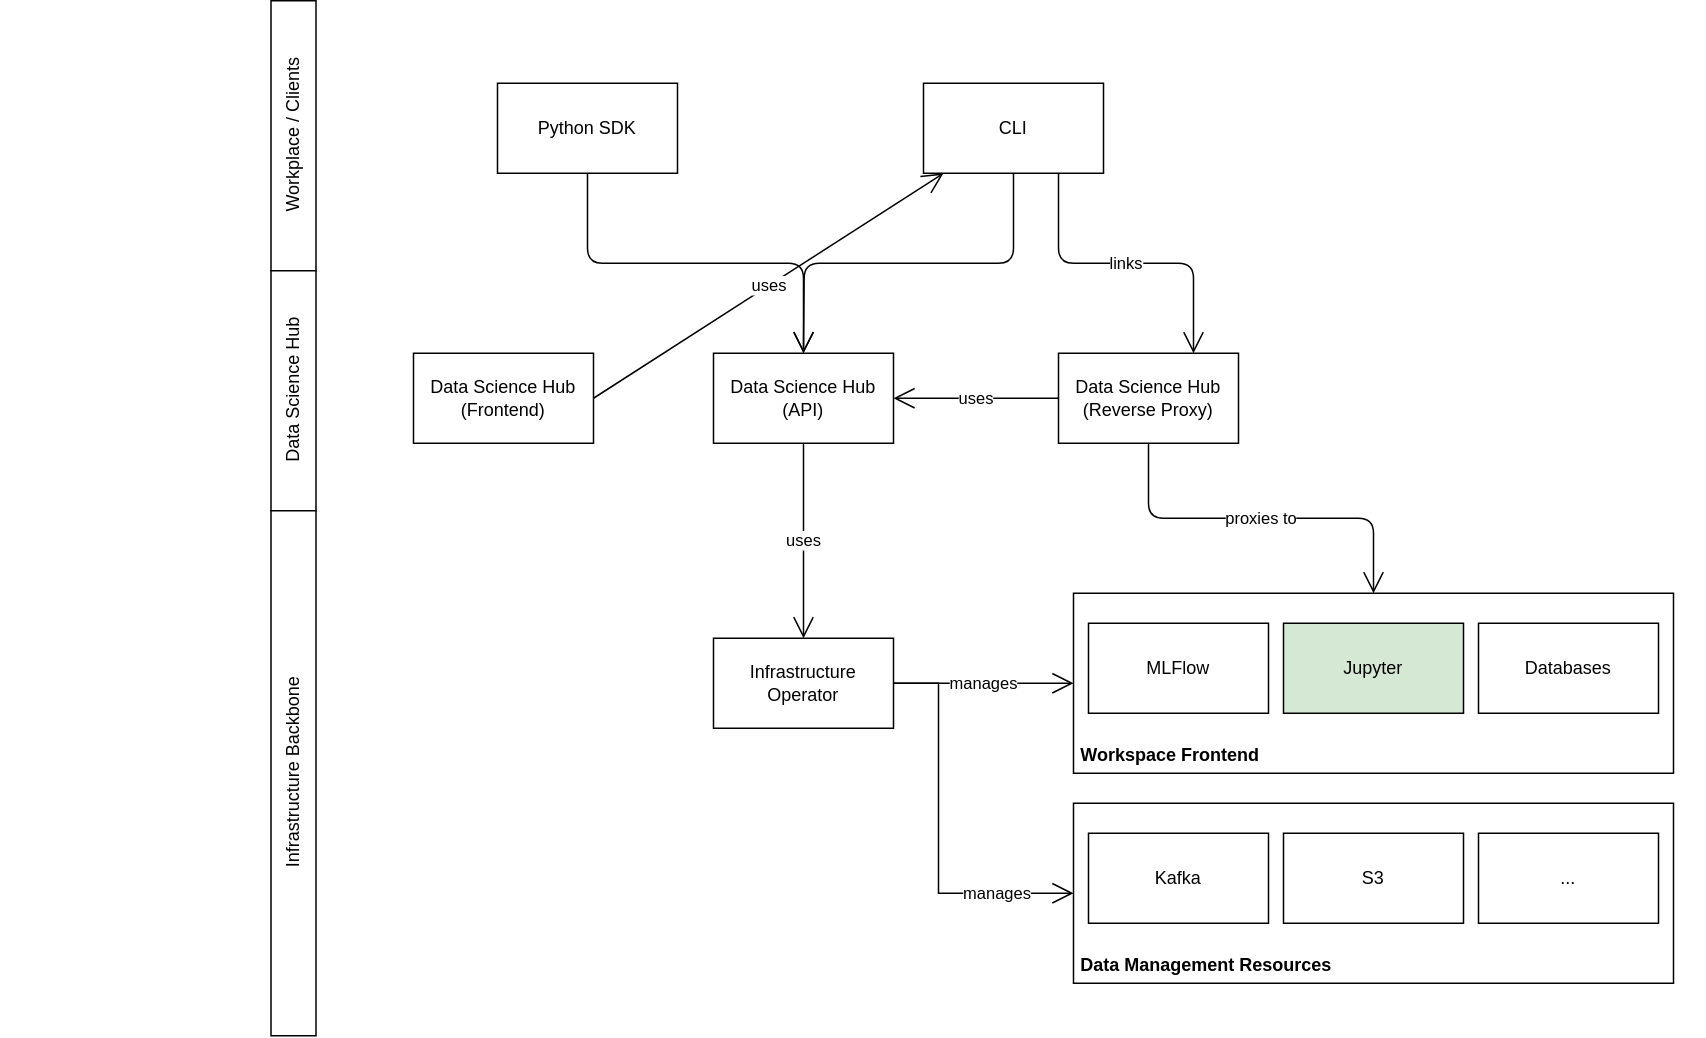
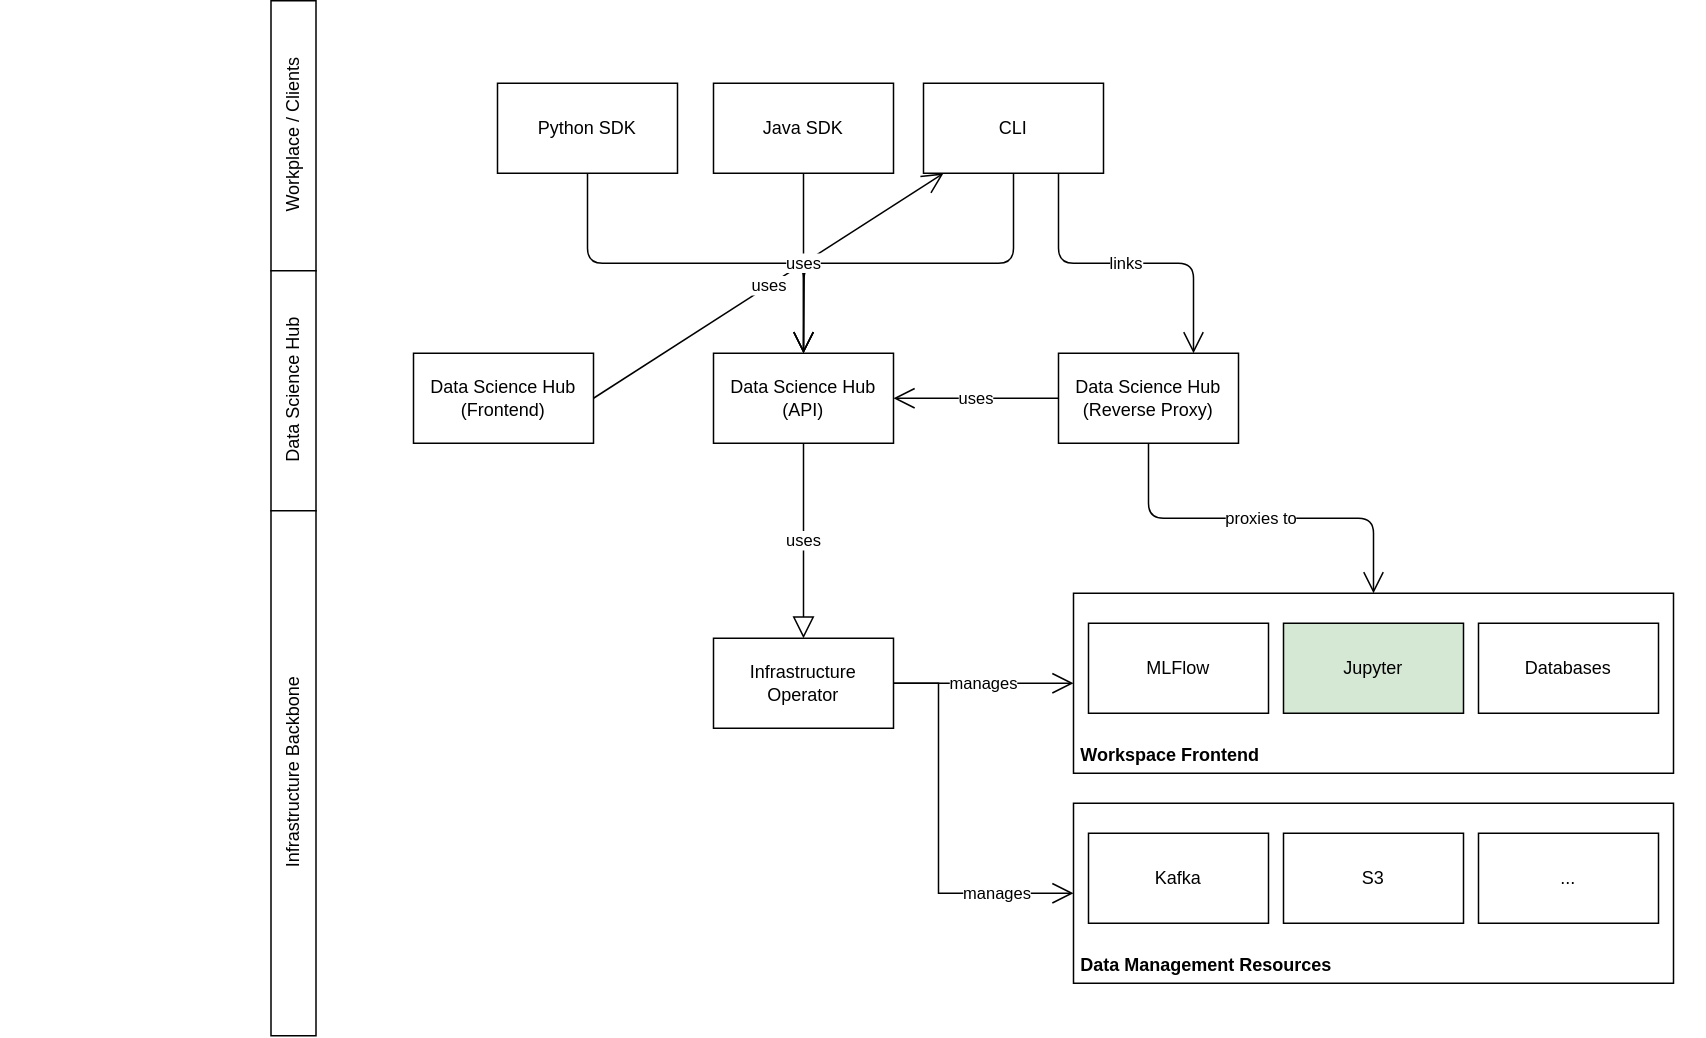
+ <mxCell id="10" value="Java SDK" style="rounded=0;whiteSpace=wrap;html=1;" vertex="1" parent="1"><mxGeometry x="475" y="20" width="120" height="60" as="geometry" /></mxCell>
+ <mxCell id="14" value="&lt;div&gt;uses&lt;/div&gt;" style="endArrow=open;endFill=1;endSize=12;html=1;exitX=0.5;exitY=1;exitDx=0;exitDy=0;entryX=0.5;entryY=0;entryDx=0;entryDy=0;" edge="1" parent="1" source="10" target="4"><mxGeometry width="160" relative="1" as="geometry"><mxPoint x="405" y="200" as="sourcePoint" /><mxPoint x="485" y="200" as="targetPoint" /></mxGeometry></mxCell>
- <mxCell id="3" value="&lt;div&gt;uses&lt;/div&gt;" style="edgeStyle=orthogonalEdgeStyle;rounded=0;orthogonalLoop=1;jettySize=auto;html=1;exitX=0.5;exitY=1;exitDx=0;exitDy=0;entryX=0.5;entryY=0;entryDx=0;entryDy=0;endArrow=open;endFill=0;endSize=12;" edge="1" parent="1" source="4" target="18"><mxGeometry relative="1" as="geometry" /></mxCell>
+ <mxCell id="3" value="&lt;div&gt;uses&lt;/div&gt;" style="edgeStyle=orthogonalEdgeStyle;rounded=0;orthogonalLoop=1;jettySize=auto;html=1;exitX=0.5;exitY=1;exitDx=0;exitDy=0;entryX=0.5;entryY=0;entryDx=0;entryDy=0;endArrow=block;endFill=0;endSize=12;" edge="1" parent="1" source="4" target="18"><mxGeometry relative="1" as="geometry" /></mxCell>
